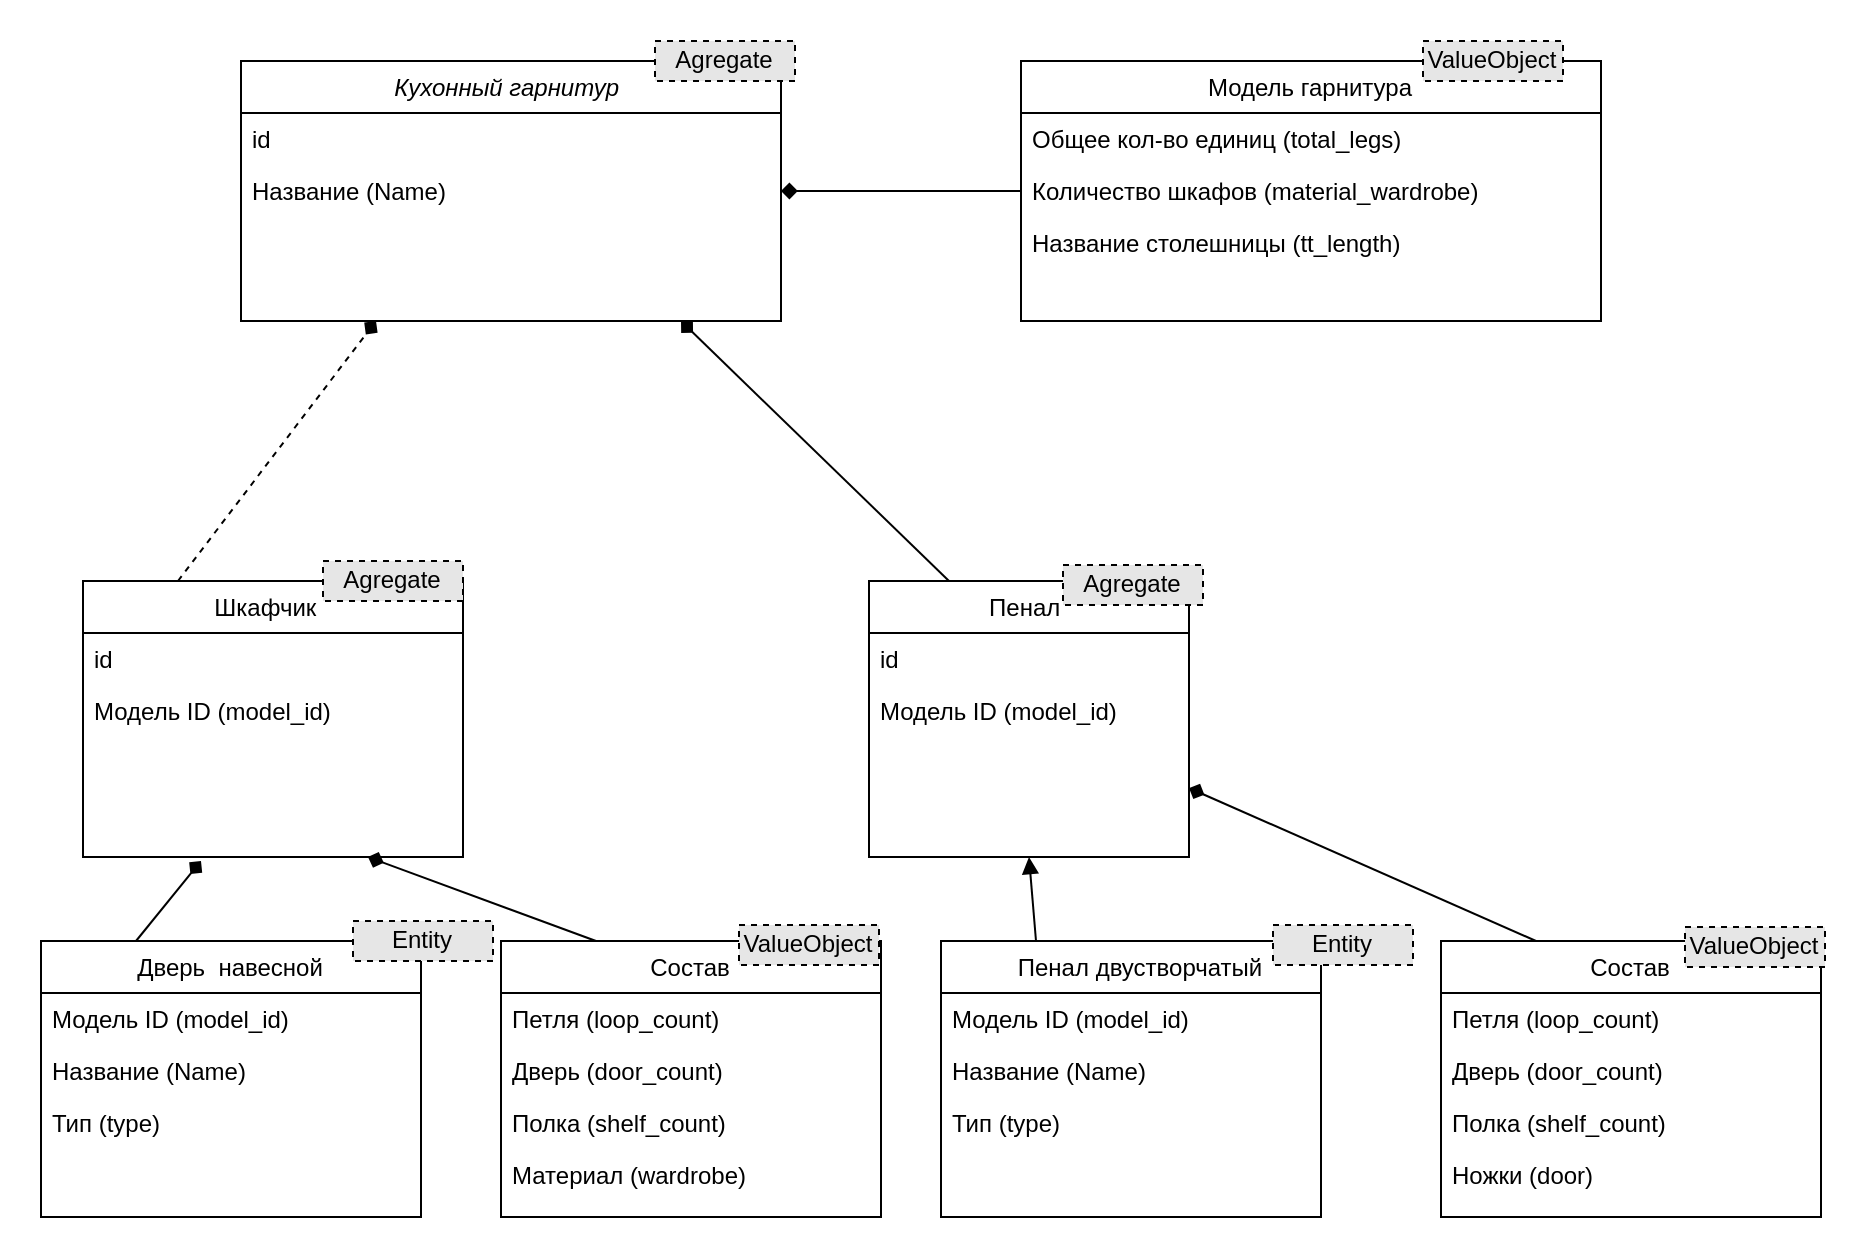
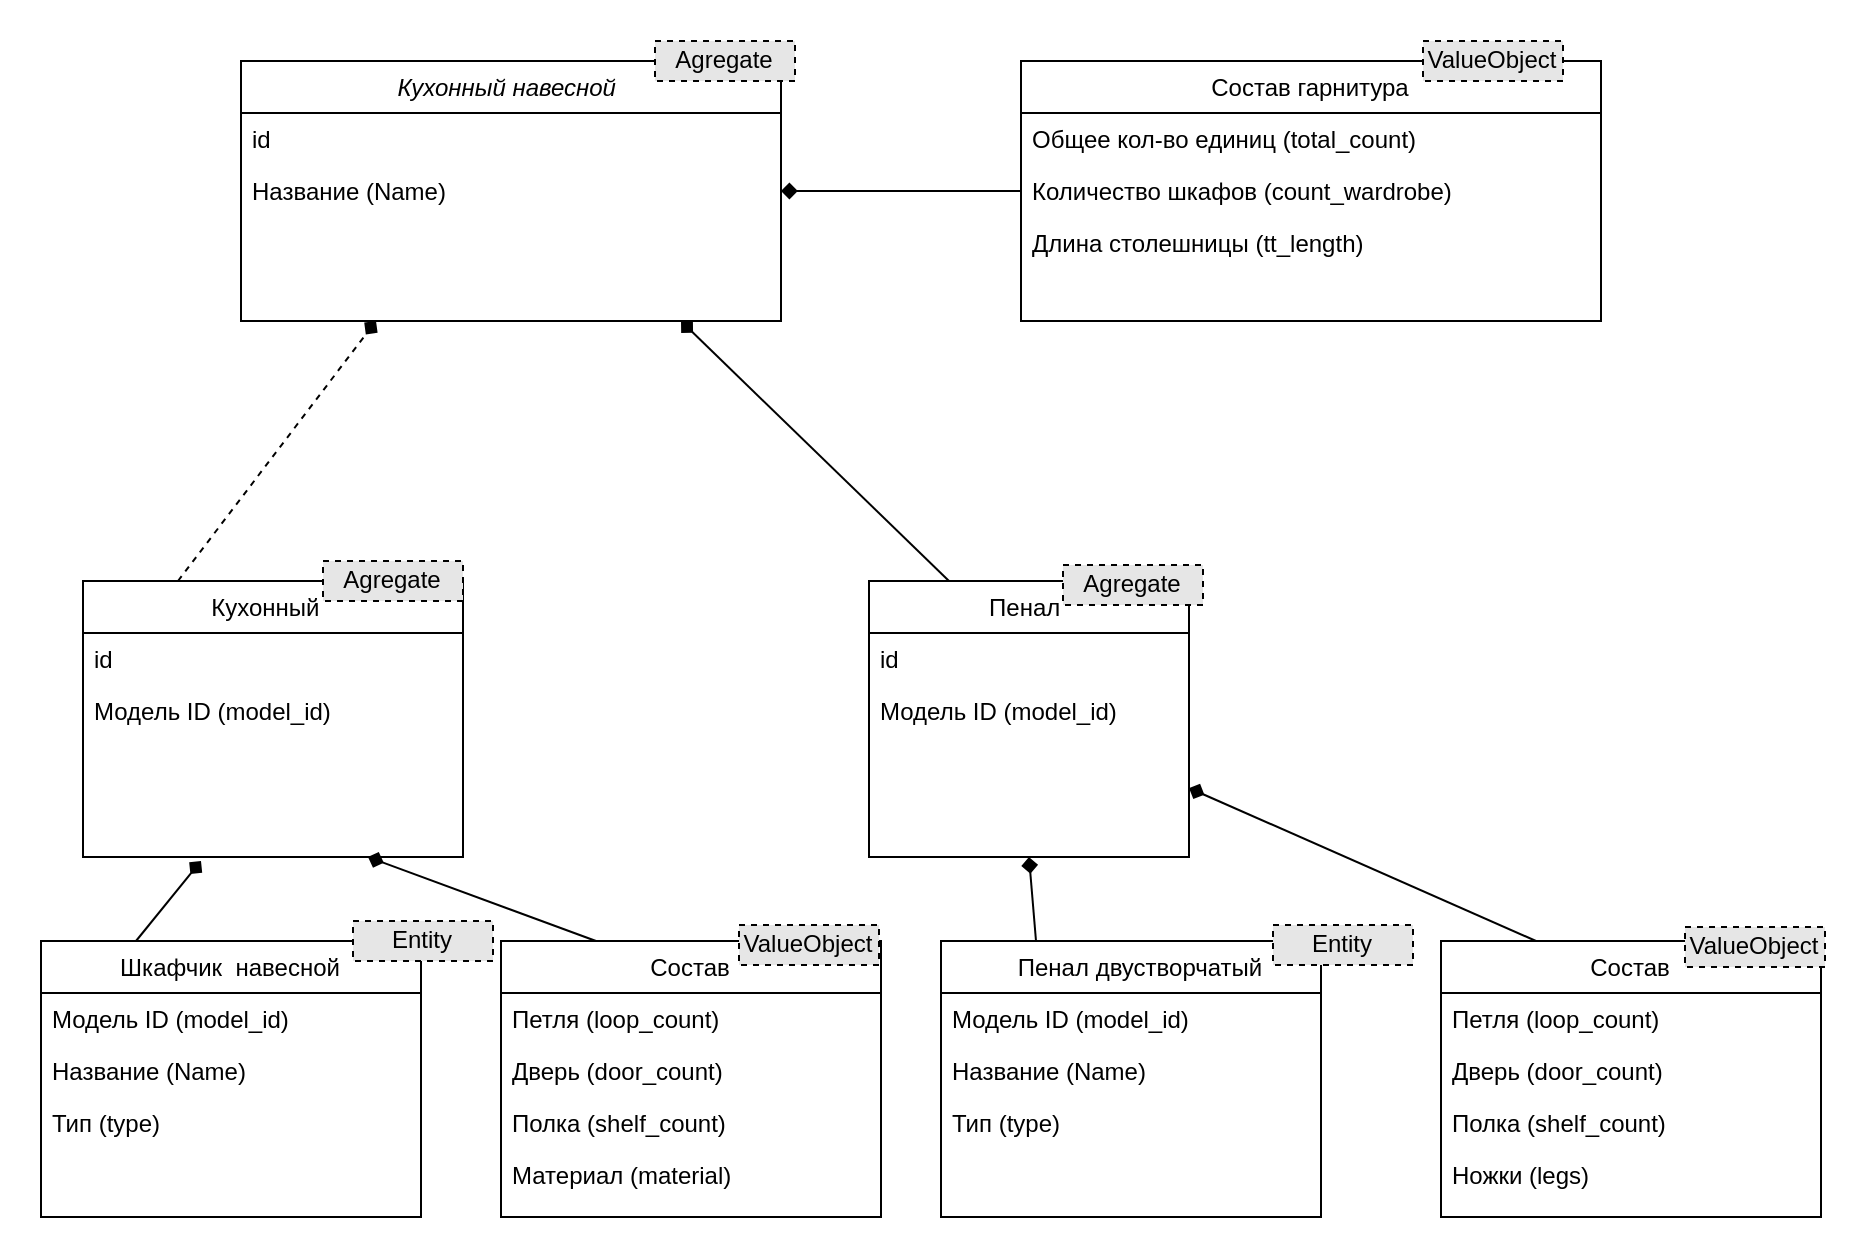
- <mxCell id="2" value="Кухонный гарнитур " style="swimlane;fontStyle=2;align=center;verticalAlign=top;childLayout=stackLayout;horizontal=1;startSize=26;horizontalStack=0;resizeParent=1;resizeLast=0;collapsible=1;marginBottom=0;rounded=0;shadow=0;strokeWidth=1;" parent="1" vertex="1"><mxGeometry x="120" y="30" width="270" height="130" as="geometry"><mxRectangle x="230" y="140" width="160" height="26" as="alternateBounds" /></mxGeometry></mxCell>
+ <mxCell id="2" value="Кухонный навесной " style="swimlane;fontStyle=2;align=center;verticalAlign=top;childLayout=stackLayout;horizontal=1;startSize=26;horizontalStack=0;resizeParent=1;resizeLast=0;collapsible=1;marginBottom=0;rounded=0;shadow=0;strokeWidth=1;" parent="1" vertex="1"><mxGeometry x="120" y="30" width="270" height="130" as="geometry"><mxRectangle x="230" y="140" width="160" height="26" as="alternateBounds" /></mxGeometry></mxCell>
- <mxCell id="9" value="Модель гарнитура" style="swimlane;fontStyle=0;align=center;verticalAlign=top;childLayout=stackLayout;horizontal=1;startSize=26;horizontalStack=0;resizeParent=1;resizeLast=0;collapsible=1;marginBottom=0;rounded=0;shadow=0;strokeWidth=1;" parent="1" vertex="1"><mxGeometry x="510" y="30" width="290" height="130" as="geometry"><mxRectangle x="550" y="140" width="160" height="26" as="alternateBounds" /></mxGeometry></mxCell>
+ <mxCell id="9" value="Состав гарнитура" style="swimlane;fontStyle=0;align=center;verticalAlign=top;childLayout=stackLayout;horizontal=1;startSize=26;horizontalStack=0;resizeParent=1;resizeLast=0;collapsible=1;marginBottom=0;rounded=0;shadow=0;strokeWidth=1;" parent="1" vertex="1"><mxGeometry x="510" y="30" width="290" height="130" as="geometry"><mxRectangle x="550" y="140" width="160" height="26" as="alternateBounds" /></mxGeometry></mxCell>
- <mxCell id="10" value="Общее кол-во единиц (total_legs)" style="text;align=left;verticalAlign=top;spacingLeft=4;spacingRight=4;overflow=hidden;rotatable=0;points=[[0,0.5],[1,0.5]];portConstraint=eastwest;" vertex="1" parent="9"><mxGeometry y="26" width="290" height="26" as="geometry" /></mxCell>
+ <mxCell id="10" value="Общее кол-во единиц (total_count)" style="text;align=left;verticalAlign=top;spacingLeft=4;spacingRight=4;overflow=hidden;rotatable=0;points=[[0,0.5],[1,0.5]];portConstraint=eastwest;" vertex="1" parent="9"><mxGeometry y="26" width="290" height="26" as="geometry" /></mxCell>
- <mxCell id="11" value="Количество шкафов (material_wardrobe)" style="text;align=left;verticalAlign=top;spacingLeft=4;spacingRight=4;overflow=hidden;rotatable=0;points=[[0,0.5],[1,0.5]];portConstraint=eastwest;" vertex="1" parent="9"><mxGeometry y="52" width="290" height="26" as="geometry" /></mxCell>
+ <mxCell id="11" value="Количество шкафов (count_wardrobe)" style="text;align=left;verticalAlign=top;spacingLeft=4;spacingRight=4;overflow=hidden;rotatable=0;points=[[0,0.5],[1,0.5]];portConstraint=eastwest;" vertex="1" parent="9"><mxGeometry y="52" width="290" height="26" as="geometry" /></mxCell>
- <mxCell id="12" value="Название столешницы (tt_length)" style="text;align=left;verticalAlign=top;spacingLeft=4;spacingRight=4;overflow=hidden;rotatable=0;points=[[0,0.5],[1,0.5]];portConstraint=eastwest;" vertex="1" parent="9"><mxGeometry y="78" width="290" height="26" as="geometry" /></mxCell>
+ <mxCell id="12" value="Длина столешницы (tt_length)" style="text;align=left;verticalAlign=top;spacingLeft=4;spacingRight=4;overflow=hidden;rotatable=0;points=[[0,0.5],[1,0.5]];portConstraint=eastwest;" vertex="1" parent="9"><mxGeometry y="78" width="290" height="26" as="geometry" /></mxCell>
- <mxCell id="6" value="Шкафчик  " style="swimlane;fontStyle=0;align=center;verticalAlign=top;childLayout=stackLayout;horizontal=1;startSize=26;horizontalStack=0;resizeParent=1;resizeLast=0;collapsible=1;marginBottom=0;rounded=0;shadow=0;strokeWidth=1;" parent="1" vertex="1"><mxGeometry x="41" y="290" width="190" height="138" as="geometry"><mxRectangle x="130" y="380" width="160" height="26" as="alternateBounds" /></mxGeometry></mxCell>
+ <mxCell id="6" value="Кухонный  " style="swimlane;fontStyle=0;align=center;verticalAlign=top;childLayout=stackLayout;horizontal=1;startSize=26;horizontalStack=0;resizeParent=1;resizeLast=0;collapsible=1;marginBottom=0;rounded=0;shadow=0;strokeWidth=1;" parent="1" vertex="1"><mxGeometry x="41" y="290" width="190" height="138" as="geometry"><mxRectangle x="130" y="380" width="160" height="26" as="alternateBounds" /></mxGeometry></mxCell>
- <mxCell id="34" style="html=1;exitX=0.25;exitY=0;exitDx=0;exitDy=0;entryX=0.5;entryY=1;entryDx=0;entryDy=0;fontColor=#000000;endArrow=block;endFill=1;strokeColor=default;" edge="1" parent="1" source="35" target="14"><mxGeometry relative="1" as="geometry" /></mxCell>
+ <mxCell id="34" style="html=1;exitX=0.25;exitY=0;exitDx=0;exitDy=0;entryX=0.5;entryY=1;entryDx=0;entryDy=0;fontColor=#000000;endArrow=diamond;endFill=1;strokeColor=default;" edge="1" parent="1" source="35" target="14"><mxGeometry relative="1" as="geometry" /></mxCell>
- <mxCell id="20" value="Дверь  навесной" style="swimlane;fontStyle=0;align=center;verticalAlign=top;childLayout=stackLayout;horizontal=1;startSize=26;horizontalStack=0;resizeParent=1;resizeLast=0;collapsible=1;marginBottom=0;rounded=0;shadow=0;strokeWidth=1;" vertex="1" parent="1"><mxGeometry y="470" width="190" height="138" as="geometry" x="20"><mxRectangle x="130" y="380" width="160" height="26" as="alternateBounds" /></mxGeometry></mxCell>
+ <mxCell id="20" value="Шкафчик  навесной" style="swimlane;fontStyle=0;align=center;verticalAlign=top;childLayout=stackLayout;horizontal=1;startSize=26;horizontalStack=0;resizeParent=1;resizeLast=0;collapsible=1;marginBottom=0;rounded=0;shadow=0;strokeWidth=1;" vertex="1" parent="1"><mxGeometry y="470" width="190" height="138" as="geometry" x="20"><mxRectangle x="130" y="380" width="160" height="26" as="alternateBounds" /></mxGeometry></mxCell>
- <mxCell id="32" value="Материал (wardrobe)" style="text;align=left;verticalAlign=top;spacingLeft=4;spacingRight=4;overflow=hidden;rotatable=0;points=[[0,0.5],[1,0.5]];portConstraint=eastwest;" vertex="1" parent="28"><mxGeometry y="104" width="190" height="26" as="geometry" /></mxCell>
+ <mxCell id="32" value="Материал (material)" style="text;align=left;verticalAlign=top;spacingLeft=4;spacingRight=4;overflow=hidden;rotatable=0;points=[[0,0.5],[1,0.5]];portConstraint=eastwest;" vertex="1" parent="28"><mxGeometry y="104" width="190" height="26" as="geometry" /></mxCell>
- <mxCell id="45" value="Ножки (door)" style="text;align=left;verticalAlign=top;spacingLeft=4;spacingRight=4;overflow=hidden;rotatable=0;points=[[0,0.5],[1,0.5]];portConstraint=eastwest;" vertex="1" parent="41"><mxGeometry y="104" width="190" height="26" as="geometry" /></mxCell>
+ <mxCell id="45" value="Ножки (legs)" style="text;align=left;verticalAlign=top;spacingLeft=4;spacingRight=4;overflow=hidden;rotatable=0;points=[[0,0.5],[1,0.5]];portConstraint=eastwest;" vertex="1" parent="41"><mxGeometry y="104" width="190" height="26" as="geometry" /></mxCell>
